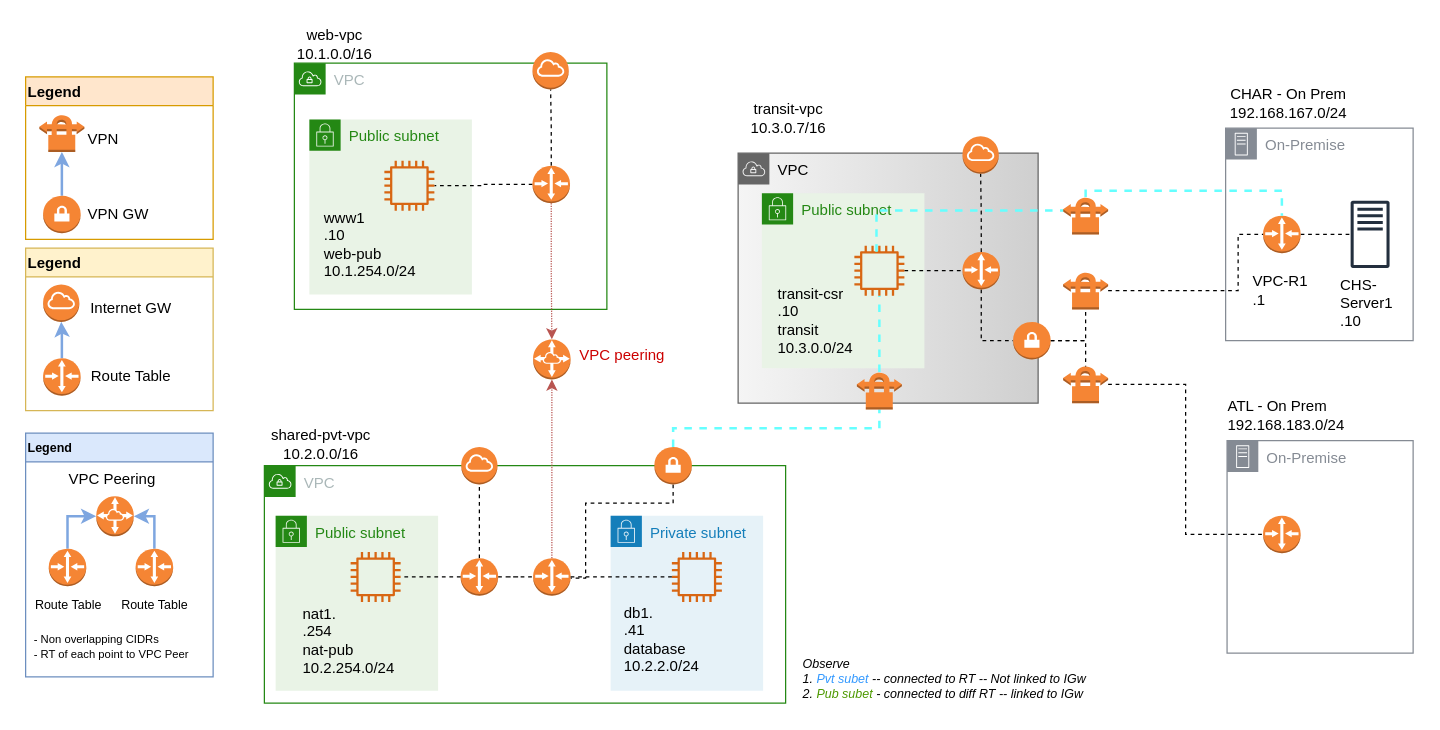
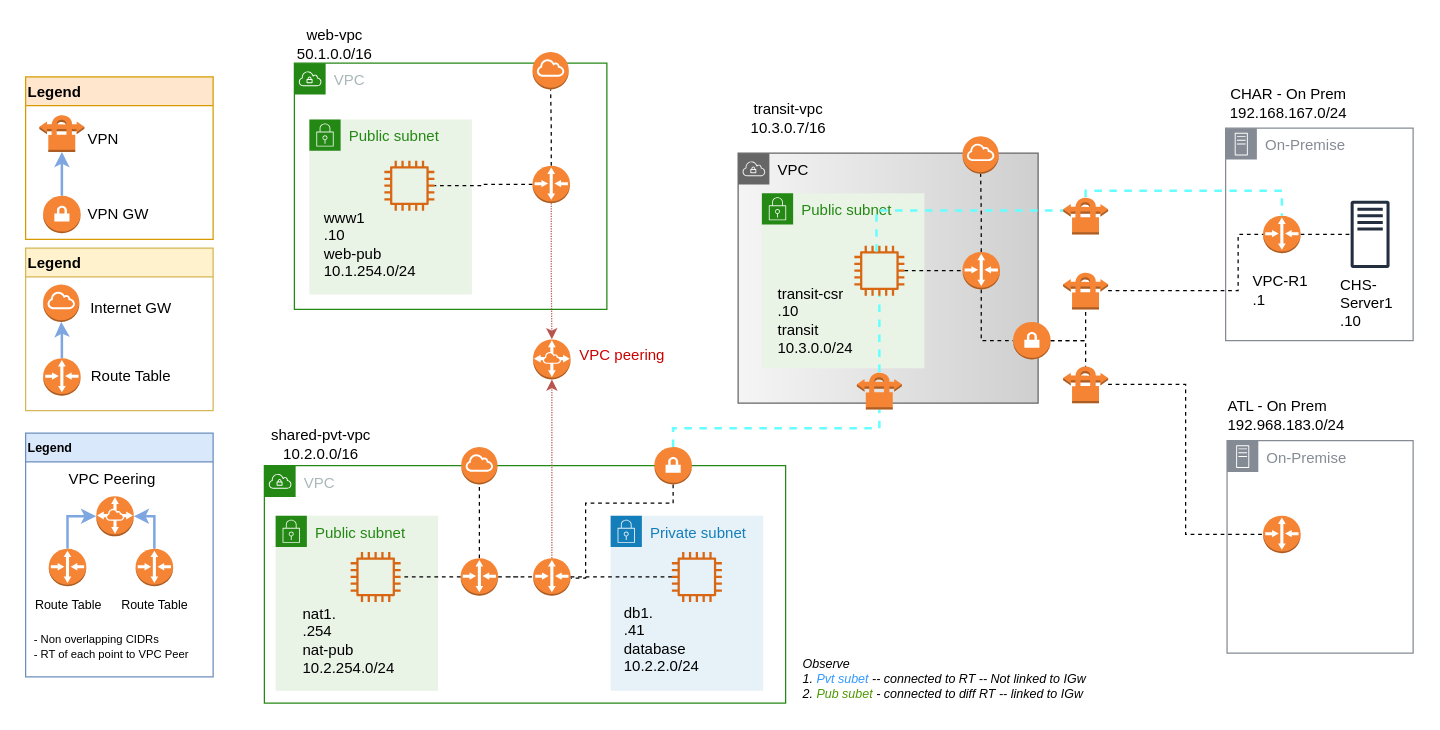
- <mxCell id="7" value="web-vpc&lt;br&gt;10.1.0.0/16" style="text;html=1;align=center;verticalAlign=middle;resizable=0;points=[];autosize=1;strokeColor=none;" parent="1" vertex="1"><mxGeometry x="227" y="20" width="80" height="30" as="geometry" /></mxCell>
+ <mxCell id="7" value="web-vpc&lt;br&gt;50.1.0.0/16" style="text;html=1;align=center;verticalAlign=middle;resizable=0;points=[];autosize=1;strokeColor=none;" parent="1" vertex="1"><mxGeometry x="227" y="20" width="80" height="30" as="geometry" /></mxCell>
- <mxCell id="57" value="ATL - On Prem&lt;br&gt;192.168.183.0/24" style="text;html=1;align=left;verticalAlign=middle;resizable=0;points=[];autosize=1;strokeColor=none;" parent="1" vertex="1"><mxGeometry x="980" y="317" width="110" height="30" as="geometry" /></mxCell>
+ <mxCell id="57" value="ATL - On Prem&lt;br&gt;192.968.183.0/24" style="text;html=1;align=left;verticalAlign=middle;resizable=0;points=[];autosize=1;strokeColor=none;" parent="1" vertex="1"><mxGeometry x="980" y="317" width="110" height="30" as="geometry" /></mxCell>
